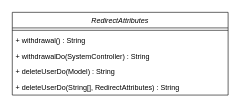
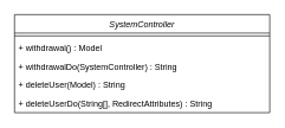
- <mxCell id="2" value="RedirectAttributes" style="swimlane;fontStyle=2;align=center;verticalAlign=top;childLayout=stackLayout;horizontal=1;startSize=26;horizontalStack=0;resizeParent=1;resizeLast=0;collapsible=1;marginBottom=0;rounded=0;shadow=0;strokeWidth=1;" vertex="1" parent="1"><mxGeometry x="20" y="20" width="360" height="138" as="geometry"><mxRectangle x="230" y="140" width="160" height="26" as="alternateBounds" /></mxGeometry></mxCell>
+ <mxCell id="2" value="SystemController" style="swimlane;fontStyle=2;align=center;verticalAlign=top;childLayout=stackLayout;horizontal=1;startSize=26;horizontalStack=0;resizeParent=1;resizeLast=0;collapsible=1;marginBottom=0;rounded=0;shadow=0;strokeWidth=1;" vertex="1" parent="1"><mxGeometry x="20" y="20" width="360" height="138" as="geometry"><mxRectangle x="230" y="140" width="160" height="26" as="alternateBounds" /></mxGeometry></mxCell>
- <mxCell id="4" value="+ withdrawal() : String" style="text;align=left;verticalAlign=top;spacingLeft=4;spacingRight=4;overflow=hidden;rotatable=0;points=[[0,0.5],[1,0.5]];portConstraint=eastwest;" vertex="1" parent="2"><mxGeometry y="34" width="360" height="26" as="geometry" /></mxCell>
+ <mxCell id="4" value="+ withdrawal() : Model" style="text;align=left;verticalAlign=top;spacingLeft=4;spacingRight=4;overflow=hidden;rotatable=0;points=[[0,0.5],[1,0.5]];portConstraint=eastwest;" vertex="1" parent="2"><mxGeometry y="34" width="360" height="26" as="geometry" /></mxCell>
- <mxCell id="6" value="+ deleteUserDo(Model) : String" style="text;align=left;verticalAlign=top;spacingLeft=4;spacingRight=4;overflow=hidden;rotatable=0;points=[[0,0.5],[1,0.5]];portConstraint=eastwest;" vertex="1" parent="2"><mxGeometry y="86" width="360" height="26" as="geometry" /></mxCell>
+ <mxCell id="6" value="+ deleteUser(Model) : String" style="text;align=left;verticalAlign=top;spacingLeft=4;spacingRight=4;overflow=hidden;rotatable=0;points=[[0,0.5],[1,0.5]];portConstraint=eastwest;" vertex="1" parent="2"><mxGeometry y="86" width="360" height="26" as="geometry" /></mxCell>
